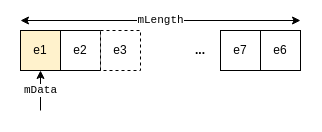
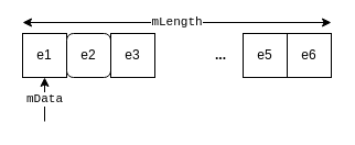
- <mxCell id="2" value="e1" style="whiteSpace=wrap;html=1;aspect=fixed;fillColor=#fff2cc;" parent="1" vertex="1"><mxGeometry x="20" y="30" width="40" height="40" as="geometry" /></mxCell>
+ <mxCell id="2" value="e1" style="whiteSpace=wrap;html=1;aspect=fixed;" parent="1" vertex="1"><mxGeometry x="20" y="30" width="40" height="40" as="geometry" /></mxCell>
- <mxCell id="3" value="e2" style="whiteSpace=wrap;html=1;aspect=fixed;" parent="1" vertex="1"><mxGeometry x="60" y="30" width="40" height="40" as="geometry" /></mxCell>
+ <mxCell id="3" value="e2" style="whiteSpace=wrap;html=1;aspect=fixed;rounded=1;" parent="1" vertex="1"><mxGeometry x="60" y="30" width="40" height="40" as="geometry" /></mxCell>
- <mxCell id="4" value="e3" style="whiteSpace=wrap;html=1;aspect=fixed;dashed=1;" parent="1" vertex="1"><mxGeometry x="100" y="30" width="40" height="40" as="geometry" /></mxCell>
+ <mxCell id="4" value="e3" style="whiteSpace=wrap;html=1;aspect=fixed;" parent="1" vertex="1"><mxGeometry x="100" y="30" width="40" height="40" as="geometry" /></mxCell>
- <mxCell id="5" value="e7" style="whiteSpace=wrap;html=1;aspect=fixed;" parent="1" vertex="1"><mxGeometry x="220" y="30" width="40" height="40" as="geometry" /></mxCell>
+ <mxCell id="5" value="e5" style="whiteSpace=wrap;html=1;aspect=fixed;" parent="1" vertex="1"><mxGeometry x="220" y="30" width="40" height="40" as="geometry" /></mxCell>
